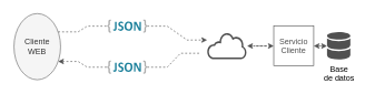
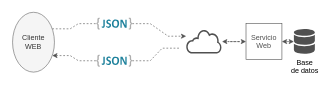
- <mxCell id="13" value="Servicio&lt;br&gt;Cliente" style="rounded=0;whiteSpace=wrap;html=1;strokeColor=#505050;fontColor=#505050;" vertex="1" parent="1"><mxGeometry x="410" y="39" width="60" height="60" as="geometry" /></mxCell>
+ <mxCell id="13" value="Servicio&lt;br&gt;Web" style="rounded=0;whiteSpace=wrap;html=1;strokeColor=#505050;fontColor=#505050;" vertex="1" parent="1"><mxGeometry x="410" y="39" width="60" height="60" as="geometry" /></mxCell>
